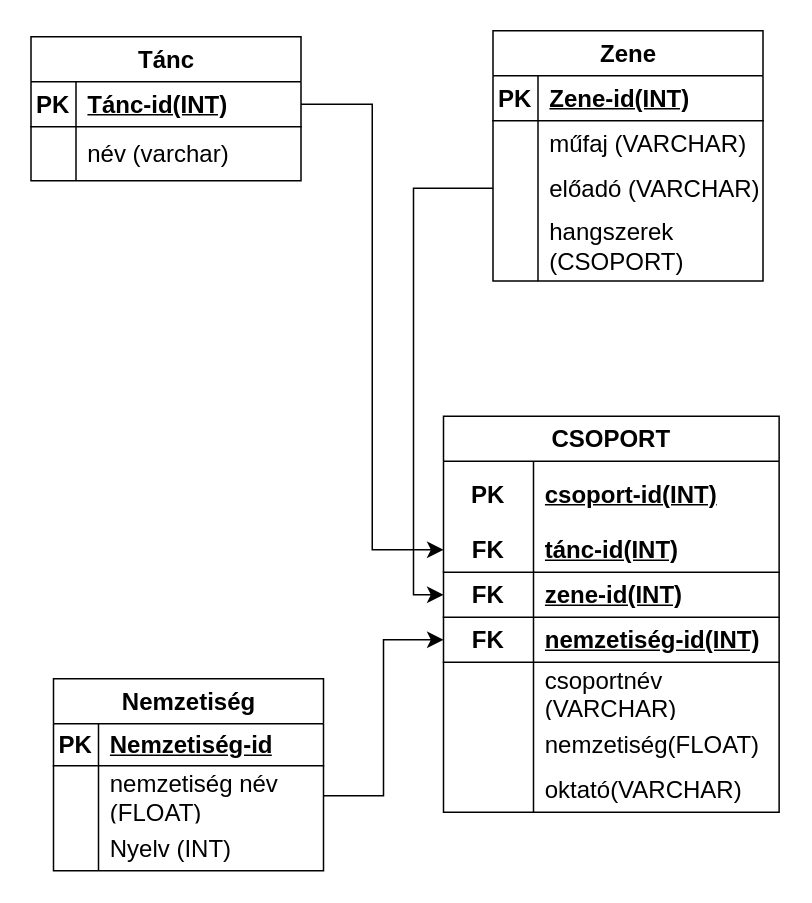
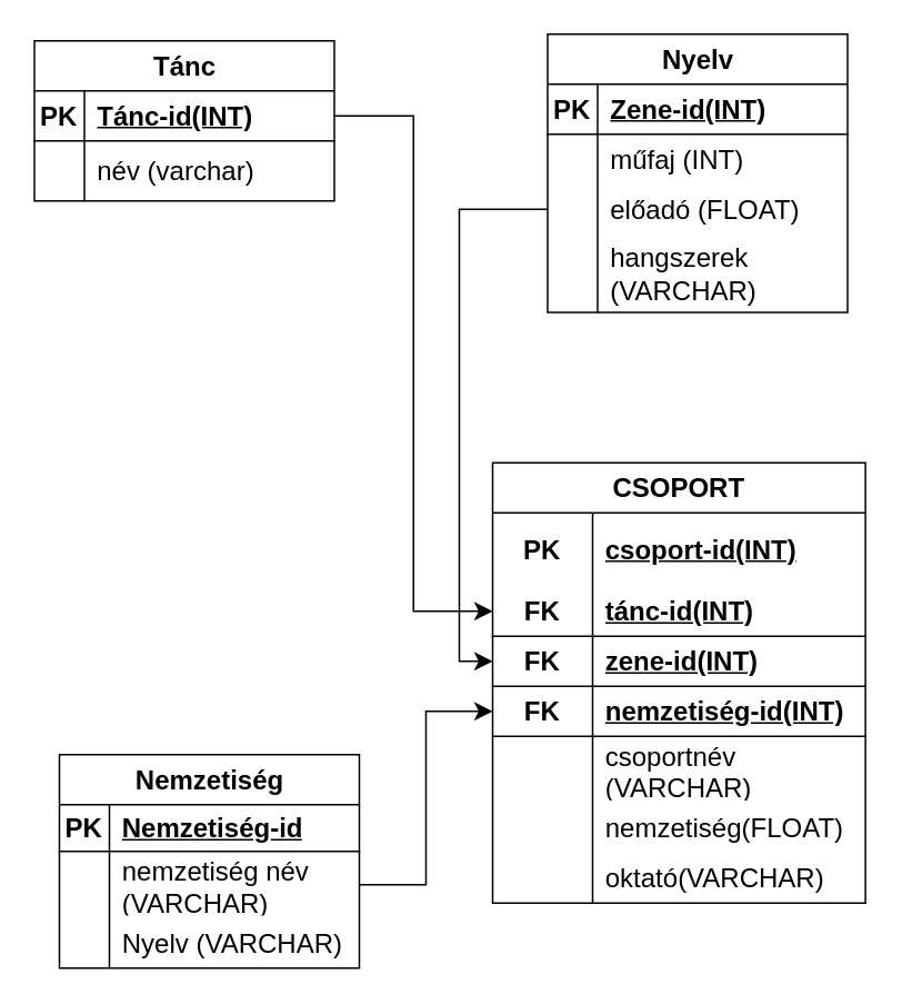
- <mxCell id="19" value="Zene" style="shape=table;startSize=30;container=1;collapsible=1;childLayout=tableLayout;fixedRows=1;rowLines=0;fontStyle=1;align=center;resizeLast=1;html=1;fontSize=16;" vertex="1" parent="1"><mxGeometry x="328" y="20" width="180" height="166.75" as="geometry" /></mxCell>
+ <mxCell id="19" value="Nyelv" style="shape=table;startSize=30;container=1;collapsible=1;childLayout=tableLayout;fixedRows=1;rowLines=0;fontStyle=1;align=center;resizeLast=1;html=1;fontSize=16;" vertex="1" parent="1"><mxGeometry x="328" y="20" width="180" height="166.75" as="geometry" /></mxCell>
- <mxCell id="25" value="műfaj (VARCHAR)" style="shape=partialRectangle;connectable=0;fillColor=none;top=0;left=0;bottom=0;right=0;align=left;spacingLeft=6;overflow=hidden;whiteSpace=wrap;html=1;fontSize=16;" vertex="1" parent="23"><mxGeometry x="30" width="150" height="30" as="geometry"><mxRectangle width="150" height="30" as="alternateBounds" /></mxGeometry></mxCell>
+ <mxCell id="25" value="műfaj (INT)" style="shape=partialRectangle;connectable=0;fillColor=none;top=0;left=0;bottom=0;right=0;align=left;spacingLeft=6;overflow=hidden;whiteSpace=wrap;html=1;fontSize=16;" vertex="1" parent="23"><mxGeometry x="30" width="150" height="30" as="geometry"><mxRectangle width="150" height="30" as="alternateBounds" /></mxGeometry></mxCell>
- <mxCell id="28" value="előadó (VARCHAR)" style="shape=partialRectangle;connectable=0;fillColor=none;top=0;left=0;bottom=0;right=0;align=left;spacingLeft=6;overflow=hidden;whiteSpace=wrap;html=1;fontSize=16;" vertex="1" parent="26"><mxGeometry x="30" width="150" height="30" as="geometry"><mxRectangle width="150" height="30" as="alternateBounds" /></mxGeometry></mxCell>
+ <mxCell id="28" value="előadó (FLOAT)" style="shape=partialRectangle;connectable=0;fillColor=none;top=0;left=0;bottom=0;right=0;align=left;spacingLeft=6;overflow=hidden;whiteSpace=wrap;html=1;fontSize=16;" vertex="1" parent="26"><mxGeometry x="30" width="150" height="30" as="geometry"><mxRectangle width="150" height="30" as="alternateBounds" /></mxGeometry></mxCell>
- <mxCell id="31" value="hangszerek (CSOPORT)" style="shape=partialRectangle;connectable=0;fillColor=none;top=0;left=0;bottom=0;right=0;align=left;spacingLeft=6;overflow=hidden;whiteSpace=wrap;html=1;fontSize=16;" vertex="1" parent="29"><mxGeometry x="30" width="150" height="47" as="geometry"><mxRectangle width="150" height="47" as="alternateBounds" /></mxGeometry></mxCell>
+ <mxCell id="31" value="hangszerek (VARCHAR)" style="shape=partialRectangle;connectable=0;fillColor=none;top=0;left=0;bottom=0;right=0;align=left;spacingLeft=6;overflow=hidden;whiteSpace=wrap;html=1;fontSize=16;" vertex="1" parent="29"><mxGeometry x="30" width="150" height="47" as="geometry"><mxRectangle width="150" height="47" as="alternateBounds" /></mxGeometry></mxCell>
- <mxCell id="15" value="nemzetiség név (FLOAT)" style="shape=partialRectangle;connectable=0;fillColor=none;top=0;left=0;bottom=0;right=0;align=left;spacingLeft=6;overflow=hidden;whiteSpace=wrap;html=1;fontSize=16;" vertex="1" parent="13"><mxGeometry x="30" width="150" height="40" as="geometry"><mxRectangle width="150" height="40" as="alternateBounds" /></mxGeometry></mxCell>
+ <mxCell id="15" value="nemzetiség név (VARCHAR)" style="shape=partialRectangle;connectable=0;fillColor=none;top=0;left=0;bottom=0;right=0;align=left;spacingLeft=6;overflow=hidden;whiteSpace=wrap;html=1;fontSize=16;" vertex="1" parent="13"><mxGeometry x="30" width="150" height="40" as="geometry"><mxRectangle width="150" height="40" as="alternateBounds" /></mxGeometry></mxCell>
- <mxCell id="18" value="Nyelv (INT)" style="shape=partialRectangle;connectable=0;fillColor=none;top=0;left=0;bottom=0;right=0;align=left;spacingLeft=6;overflow=hidden;whiteSpace=wrap;html=1;fontSize=16;" vertex="1" parent="16"><mxGeometry x="30" width="150" height="30" as="geometry"><mxRectangle width="150" height="30" as="alternateBounds" /></mxGeometry></mxCell>
+ <mxCell id="18" value="Nyelv (VARCHAR)" style="shape=partialRectangle;connectable=0;fillColor=none;top=0;left=0;bottom=0;right=0;align=left;spacingLeft=6;overflow=hidden;whiteSpace=wrap;html=1;fontSize=16;" vertex="1" parent="16"><mxGeometry x="30" width="150" height="30" as="geometry"><mxRectangle width="150" height="30" as="alternateBounds" /></mxGeometry></mxCell>
